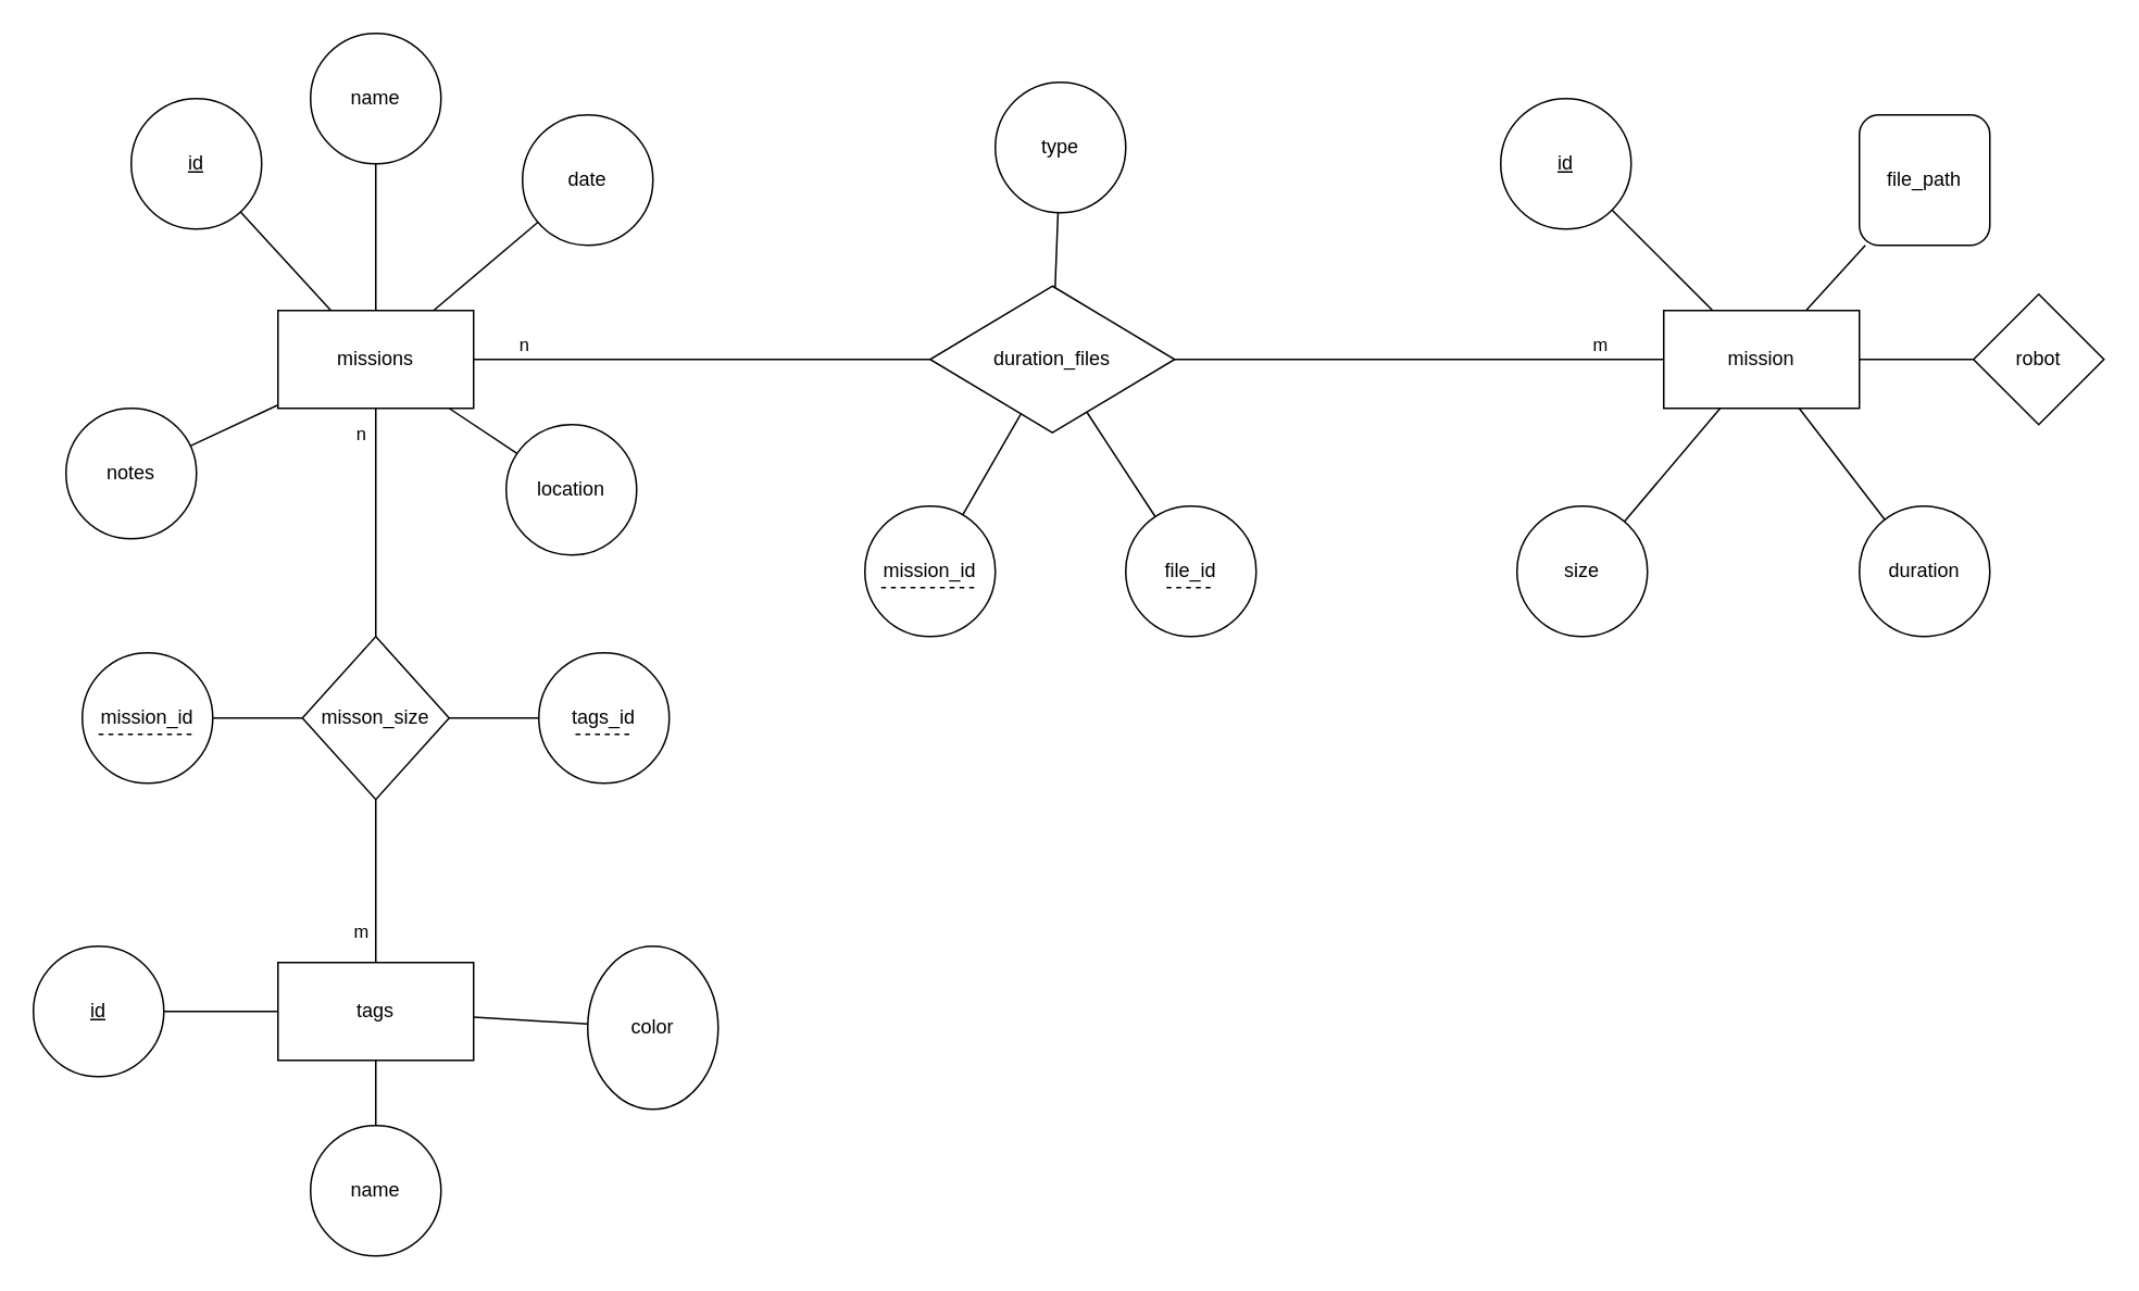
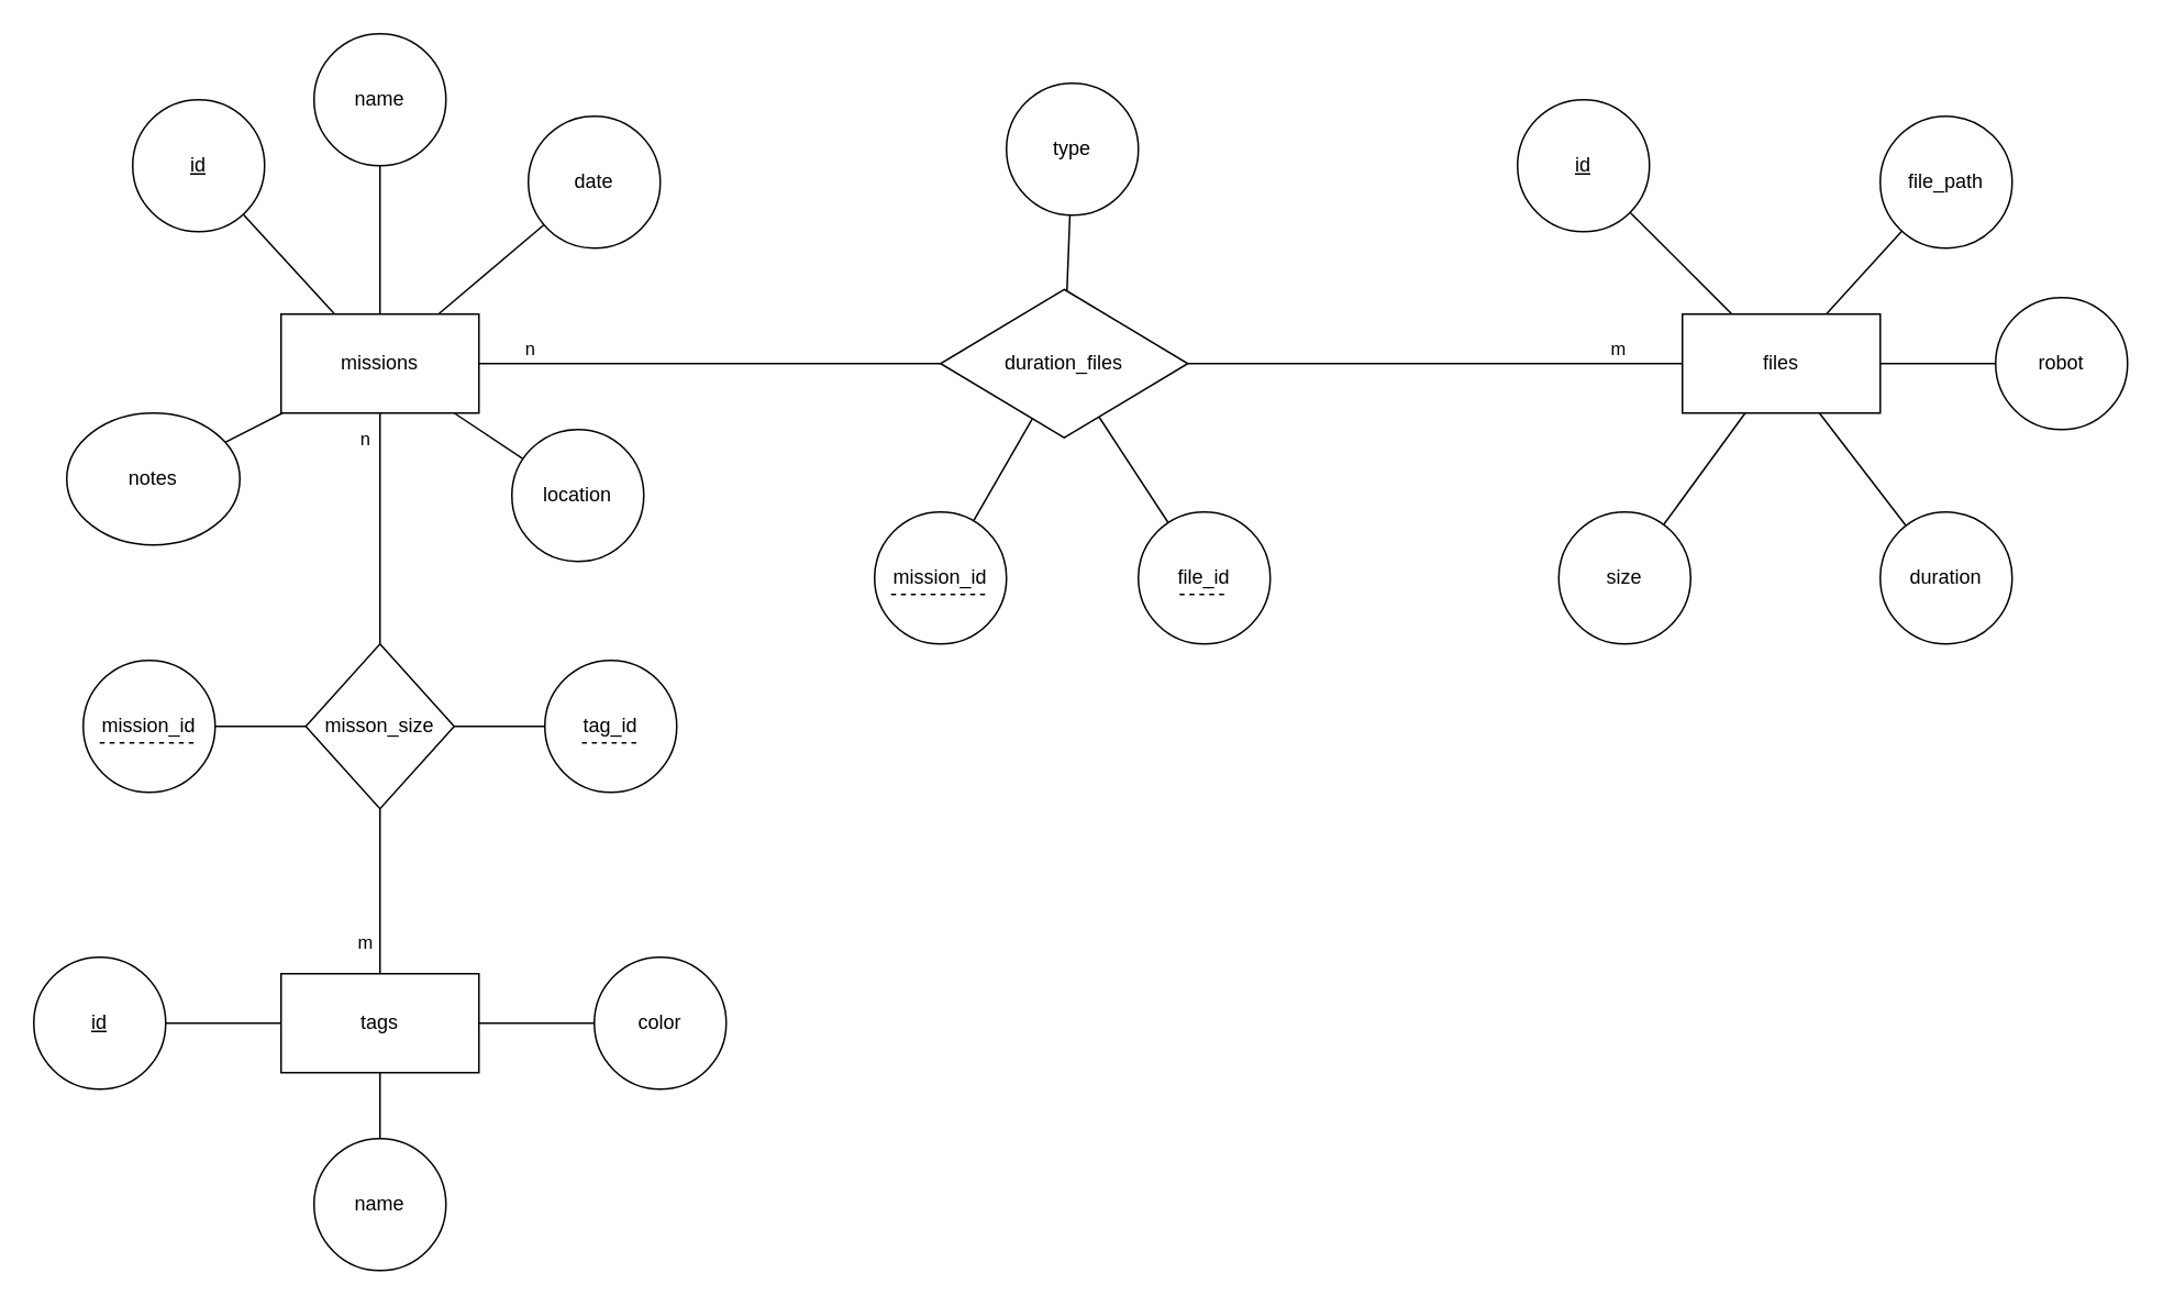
- <mxCell id="32" value="file_path" style="whiteSpace=wrap;html=1;rounded=1;" parent="1" vertex="1"><mxGeometry x="1140" y="70" width="80" height="80" as="geometry" /></mxCell>
+ <mxCell id="32" value="file_path" style="ellipse;whiteSpace=wrap;html=1;rounded=0;" parent="1" vertex="1"><mxGeometry x="1140" y="70" width="80" height="80" as="geometry" /></mxCell>
- <mxCell id="19" value="mission" style="rounded=0;whiteSpace=wrap;html=1;" parent="1" vertex="1"><mxGeometry x="1020" y="190" width="120" height="60" as="geometry" /></mxCell>
+ <mxCell id="19" value="files" style="rounded=0;whiteSpace=wrap;html=1;" parent="1" vertex="1"><mxGeometry x="1020" y="190" width="120" height="60" as="geometry" /></mxCell>
- <mxCell id="28" value="robot" style="rhombus;whiteSpace=wrap;html=1;" parent="1" vertex="1"><mxGeometry x="1210" y="180" width="80" height="80" as="geometry" /></mxCell>
+ <mxCell id="28" value="robot" style="ellipse;whiteSpace=wrap;html=1;rounded=0;" parent="1" vertex="1"><mxGeometry x="1210" y="180" width="80" height="80" as="geometry" /></mxCell>
- <mxCell id="23" value="notes" style="ellipse;whiteSpace=wrap;html=1;rounded=0;" parent="1" vertex="1"><mxGeometry x="40" y="250" width="80" height="80" as="geometry" /></mxCell>
+ <mxCell id="23" value="notes" style="ellipse;whiteSpace=wrap;html=1;rounded=0;" parent="1" vertex="1"><mxGeometry x="40" y="250" width="105" height="80" as="geometry" /></mxCell>
- <mxCell id="33" value="size" style="ellipse;whiteSpace=wrap;html=1;rounded=0;" parent="1" vertex="1"><mxGeometry x="930" y="310" width="80" height="80" as="geometry" /></mxCell>
+ <mxCell id="33" value="size" style="ellipse;whiteSpace=wrap;html=1;rounded=0;" parent="1" vertex="1"><mxGeometry x="945" y="310" width="80" height="80" as="geometry" /></mxCell>
- <mxCell id="56" value="tags_id" style="ellipse;whiteSpace=wrap;html=1;rounded=0;" parent="55" vertex="1"><mxGeometry width="80" height="80" as="geometry" /></mxCell>
+ <mxCell id="56" value="tag_id" style="ellipse;whiteSpace=wrap;html=1;rounded=0;" parent="55" vertex="1"><mxGeometry width="80" height="80" as="geometry" /></mxCell>
- <mxCell id="58" value="color" style="ellipse;whiteSpace=wrap;html=1;rounded=0;" vertex="1" parent="1"><mxGeometry x="360" y="580" width="80" height="100" as="geometry" /></mxCell>
+ <mxCell id="58" value="color" style="ellipse;whiteSpace=wrap;html=1;rounded=0;" vertex="1" parent="1"><mxGeometry x="360" y="580" width="80" height="80" as="geometry" /></mxCell>
